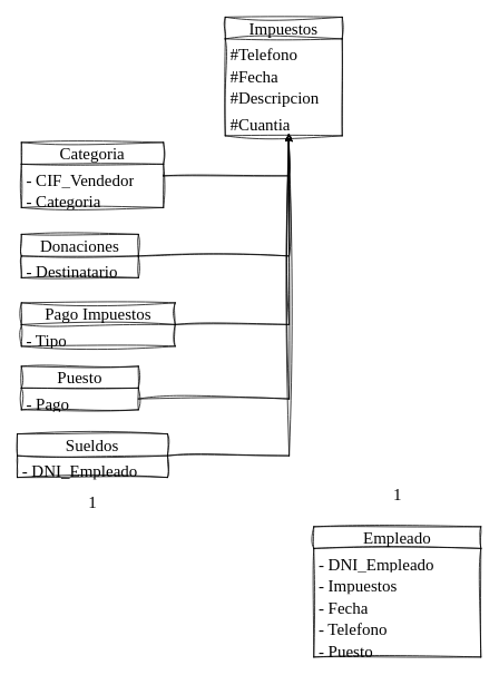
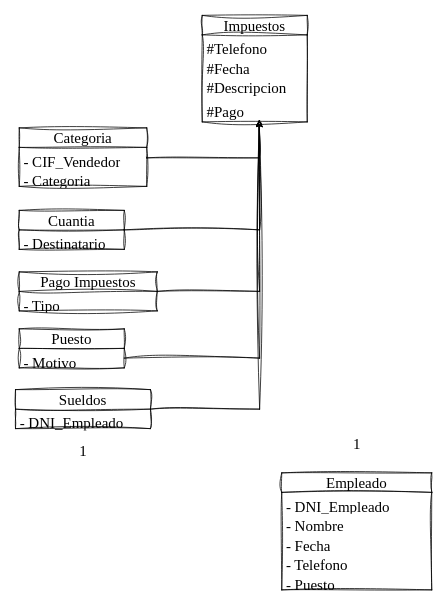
- <mxCell id="6" value="#Cuantia" style="text;strokeColor=none;fillColor=none;align=left;verticalAlign=top;spacingLeft=4;spacingRight=4;overflow=hidden;rotatable=0;points=[[0,0.5],[1,0.5]];portConstraint=eastwest;whiteSpace=wrap;html=1;fontSize=20;fontFamily=Architects Daughter;" vertex="1" parent="2"><mxGeometry y="110" width="140" height="32" as="geometry" /></mxCell>
+ <mxCell id="6" value="#Pago" style="text;strokeColor=none;fillColor=none;align=left;verticalAlign=top;spacingLeft=4;spacingRight=4;overflow=hidden;rotatable=0;points=[[0,0.5],[1,0.5]];portConstraint=eastwest;whiteSpace=wrap;html=1;fontSize=20;fontFamily=Architects Daughter;" vertex="1" parent="2"><mxGeometry y="110" width="140" height="32" as="geometry" /></mxCell>
- <mxCell id="8" value="Donaciones" style="swimlane;fontStyle=0;childLayout=stackLayout;horizontal=1;startSize=26;fillColor=none;horizontalStack=0;resizeParent=1;resizeParentMax=0;resizeLast=0;collapsible=1;marginBottom=0;whiteSpace=wrap;html=1;sketch=1;hachureGap=4;jiggle=2;curveFitting=1;fontFamily=Architects Daughter;fontSource=https%3A%2F%2Ffonts.googleapis.com%2Fcss%3Ffamily%3DArchitects%2BDaughter;fontSize=20;" vertex="1" parent="1"><mxGeometry x="25" y="280" width="140" height="52" as="geometry" /></mxCell>
+ <mxCell id="8" value="Cuantia" style="swimlane;fontStyle=0;childLayout=stackLayout;horizontal=1;startSize=26;fillColor=none;horizontalStack=0;resizeParent=1;resizeParentMax=0;resizeLast=0;collapsible=1;marginBottom=0;whiteSpace=wrap;html=1;sketch=1;hachureGap=4;jiggle=2;curveFitting=1;fontFamily=Architects Daughter;fontSource=https%3A%2F%2Ffonts.googleapis.com%2Fcss%3Ffamily%3DArchitects%2BDaughter;fontSize=20;" vertex="1" parent="1"><mxGeometry x="25" y="280" width="140" height="52" as="geometry" /></mxCell>
- <mxCell id="19" value="- Pago" style="text;strokeColor=none;fillColor=none;align=left;verticalAlign=top;spacingLeft=4;spacingRight=4;overflow=hidden;rotatable=0;points=[[0,0.5],[1,0.5]];portConstraint=eastwest;whiteSpace=wrap;html=1;fontSize=20;fontFamily=Architects Daughter;" vertex="1" parent="17"><mxGeometry y="26" width="140" height="26" as="geometry" /></mxCell>
+ <mxCell id="19" value="- Motivo" style="text;strokeColor=none;fillColor=none;align=left;verticalAlign=top;spacingLeft=4;spacingRight=4;overflow=hidden;rotatable=0;points=[[0,0.5],[1,0.5]];portConstraint=eastwest;whiteSpace=wrap;html=1;fontSize=20;fontFamily=Architects Daughter;" vertex="1" parent="17"><mxGeometry y="26" width="140" height="26" as="geometry" /></mxCell>
- <mxCell id="25" value="- Impuestos" style="text;strokeColor=none;fillColor=none;align=left;verticalAlign=top;spacingLeft=4;spacingRight=4;overflow=hidden;rotatable=0;points=[[0,0.5],[1,0.5]];portConstraint=eastwest;whiteSpace=wrap;html=1;fontSize=20;fontFamily=Architects Daughter;" vertex="1" parent="23"><mxGeometry y="52" width="200" height="26" as="geometry" /></mxCell>
+ <mxCell id="25" value="- Nombre" style="text;strokeColor=none;fillColor=none;align=left;verticalAlign=top;spacingLeft=4;spacingRight=4;overflow=hidden;rotatable=0;points=[[0,0.5],[1,0.5]];portConstraint=eastwest;whiteSpace=wrap;html=1;fontSize=20;fontFamily=Architects Daughter;" vertex="1" parent="23"><mxGeometry y="52" width="200" height="26" as="geometry" /></mxCell>
